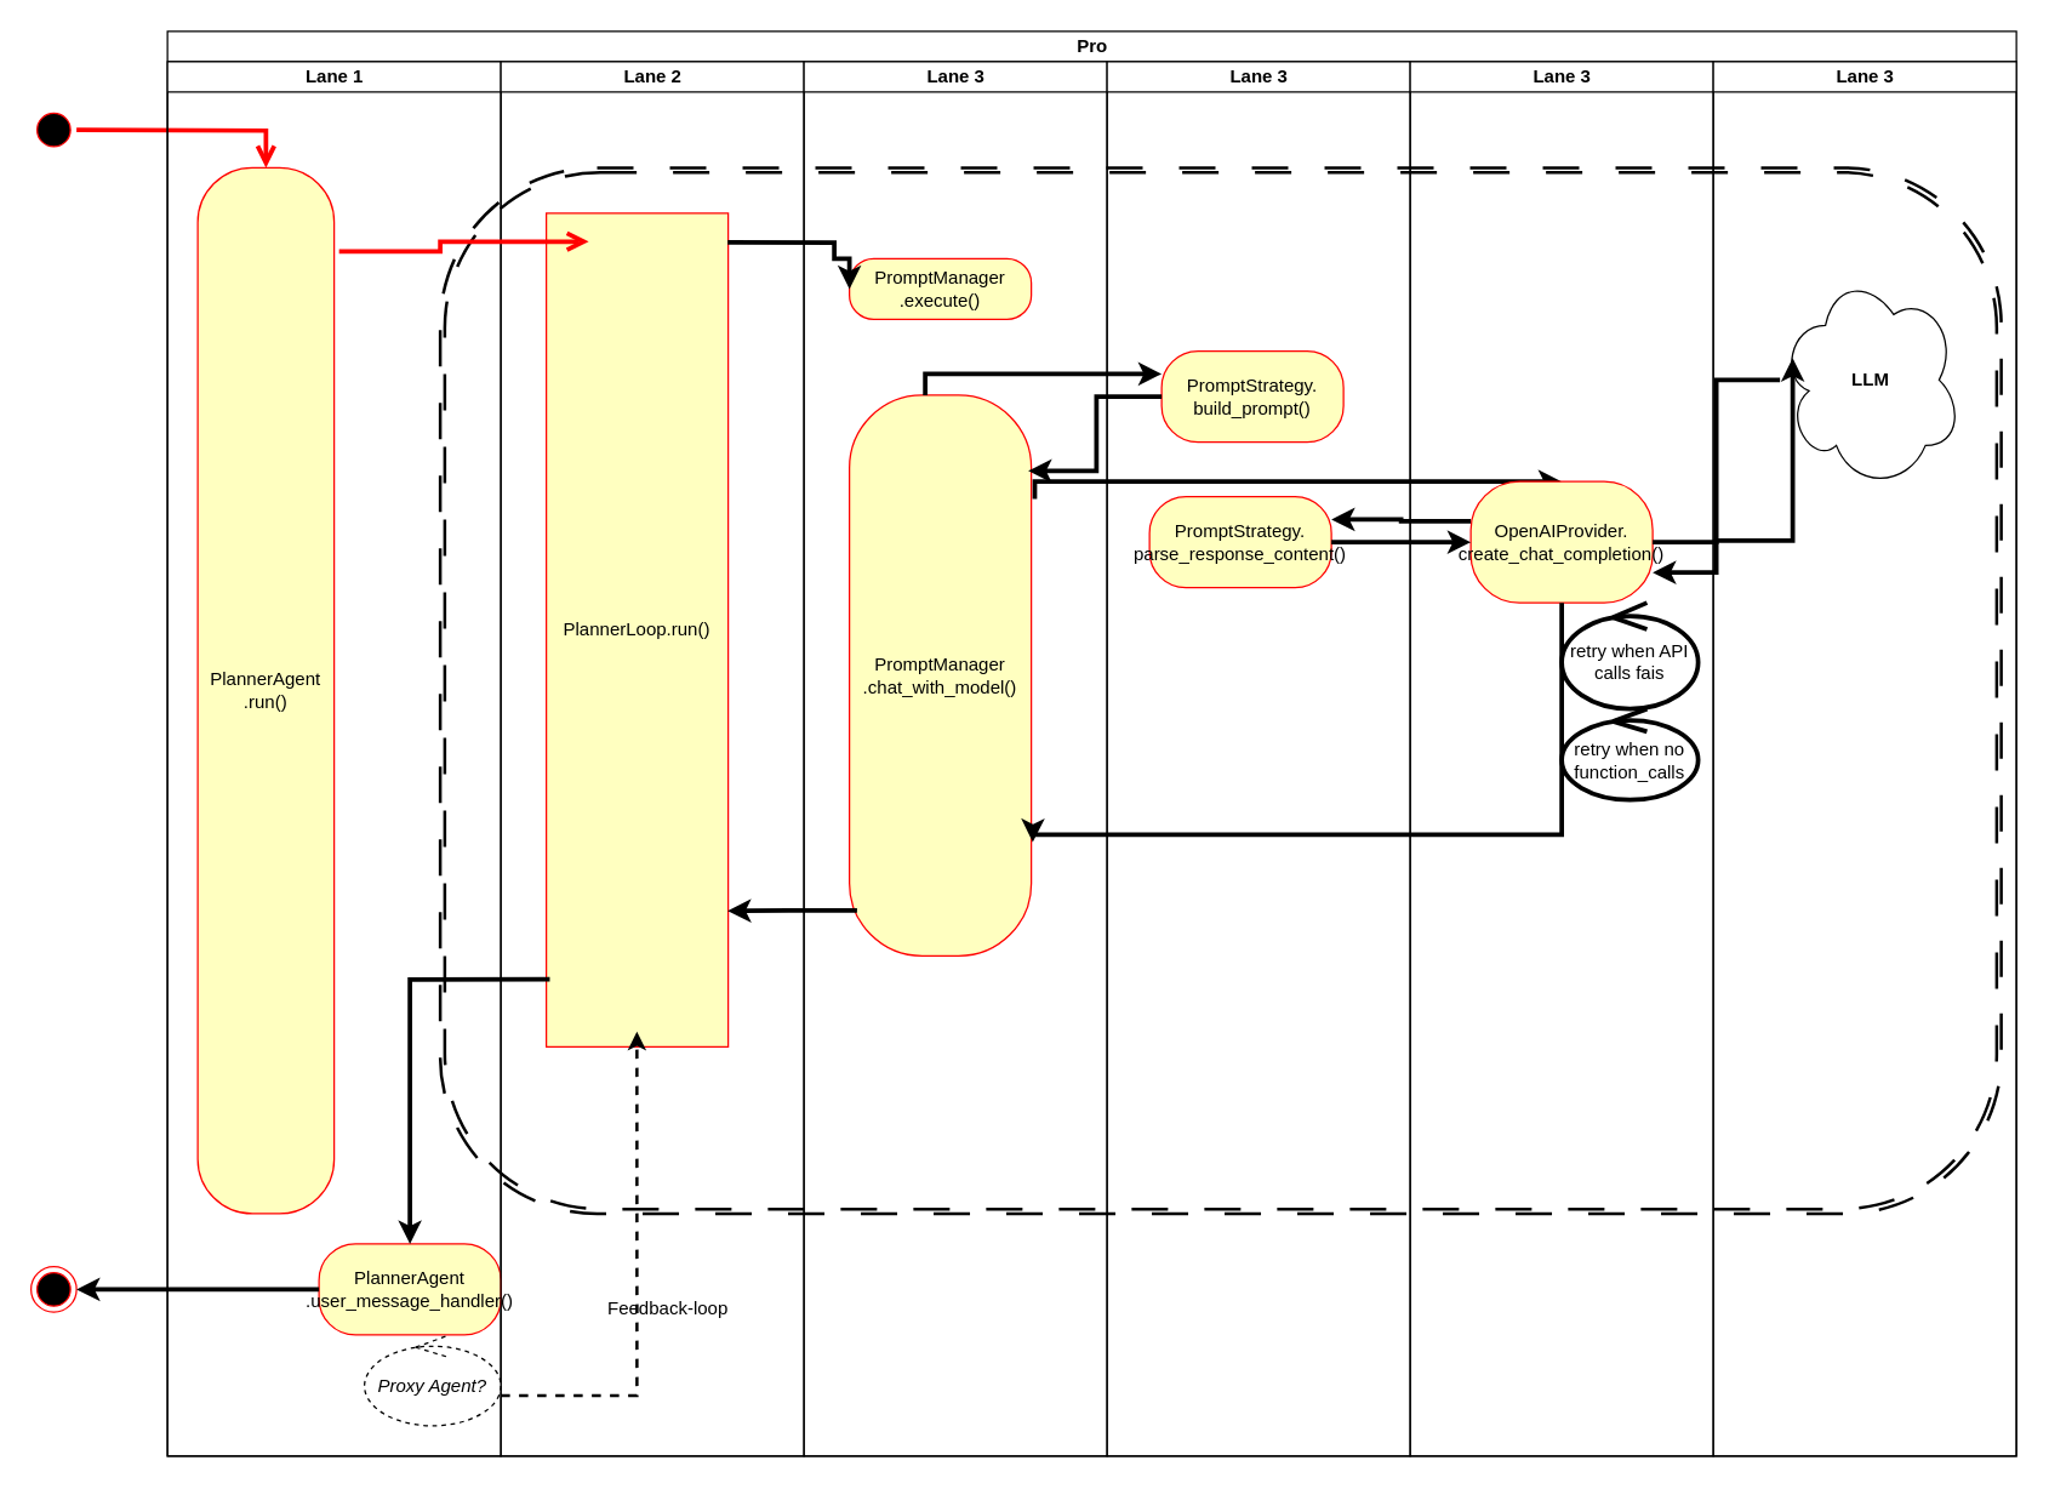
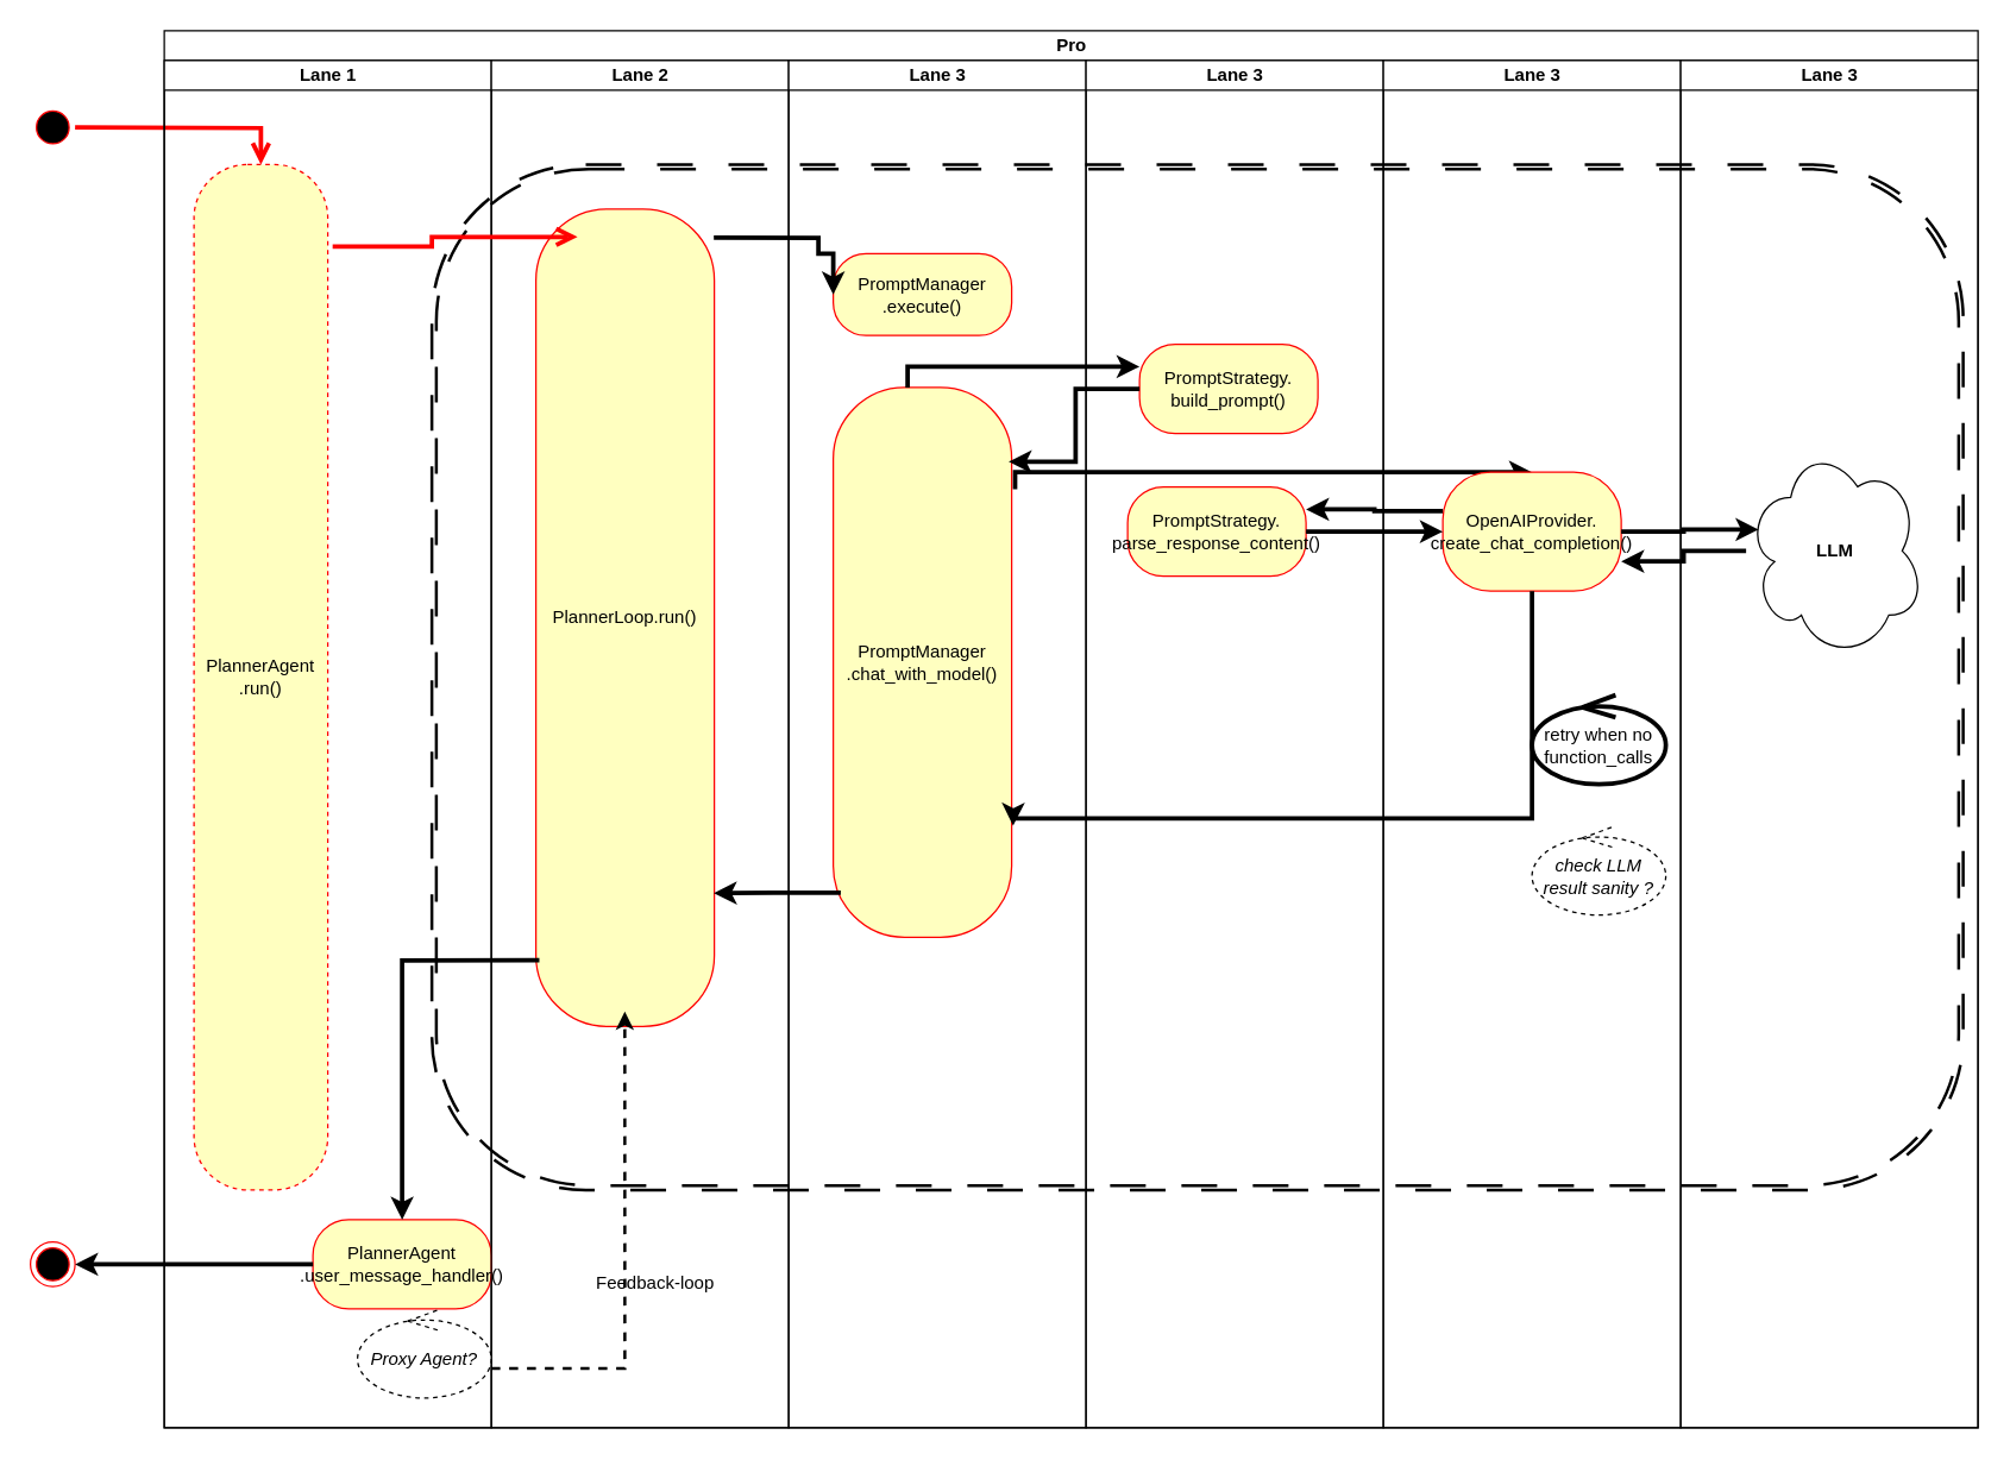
- <mxCell id="13" value="PromptManager .execute()" style="rounded=1;whiteSpace=wrap;html=1;arcSize=40;fontColor=#000000;fillColor=#ffffc0;strokeColor=#ff0000;" parent="12" vertex="1"><mxGeometry x="30.0" y="130" width="120" height="40" as="geometry" /></mxCell>
+ <mxCell id="13" value="PromptManager .execute()" style="rounded=1;whiteSpace=wrap;html=1;arcSize=40;fontColor=#000000;fillColor=#ffffc0;strokeColor=#ff0000;" parent="12" vertex="1"><mxGeometry x="30.0" y="130" width="120" height="55" as="geometry" /></mxCell>
- <mxCell id="32" value="&lt;b&gt;LLM&lt;/b&gt;" style="ellipse;shape=cloud;whiteSpace=wrap;html=1;" parent="31" vertex="1"><mxGeometry x="44" y="138" width="120" height="144" as="geometry" /></mxCell>
+ <mxCell id="32" value="&lt;b&gt;LLM&lt;/b&gt;" style="ellipse;shape=cloud;whiteSpace=wrap;html=1;" parent="31" vertex="1"><mxGeometry x="44" y="258" width="120" height="144" as="geometry" /></mxCell>
- <mxCell id="11" value="PlannerLoop.run()" style="whiteSpace=wrap;html=1;arcSize=40;fontColor=#000000;fillColor=#ffffc0;strokeColor=#ff0000;rounded=0;" parent="10" vertex="1"><mxGeometry x="30" y="100" width="120" height="550" as="geometry" /></mxCell>
+ <mxCell id="11" value="PlannerLoop.run()" style="rounded=1;whiteSpace=wrap;html=1;arcSize=40;fontColor=#000000;fillColor=#ffffc0;strokeColor=#ff0000;" parent="10" vertex="1"><mxGeometry x="30" y="100" width="120" height="550" as="geometry" /></mxCell>
- <mxCell id="24" value="retry when API calls fais" style="ellipse;shape=umlControl;whiteSpace=wrap;html=1;strokeWidth=3;" parent="22" vertex="1"><mxGeometry x="100" y="357" width="90" height="70" as="geometry" /></mxCell>
- <mxCell id="7" value="PlannerAgent .run()" style="rounded=1;whiteSpace=wrap;html=1;arcSize=40;fontColor=#000000;fillColor=#ffffc0;strokeColor=#ff0000;" parent="6" vertex="1"><mxGeometry x="20" y="70" width="90" height="690" as="geometry" /></mxCell>
+ <mxCell id="7" value="PlannerAgent .run()" style="rounded=1;whiteSpace=wrap;html=1;arcSize=40;fontColor=#000000;fillColor=#ffffc0;strokeColor=#ff0000;dashed=1;" parent="6" vertex="1"><mxGeometry x="20" y="70" width="90" height="690" as="geometry" /></mxCell>
+ <mxCell id="26" value="check LLM result sanity ?" style="ellipse;shape=umlControl;whiteSpace=wrap;html=1;dashed=1;fontStyle=2" parent="22" vertex="1"><mxGeometry x="100" y="515" width="90" height="60" as="geometry" /></mxCell>
